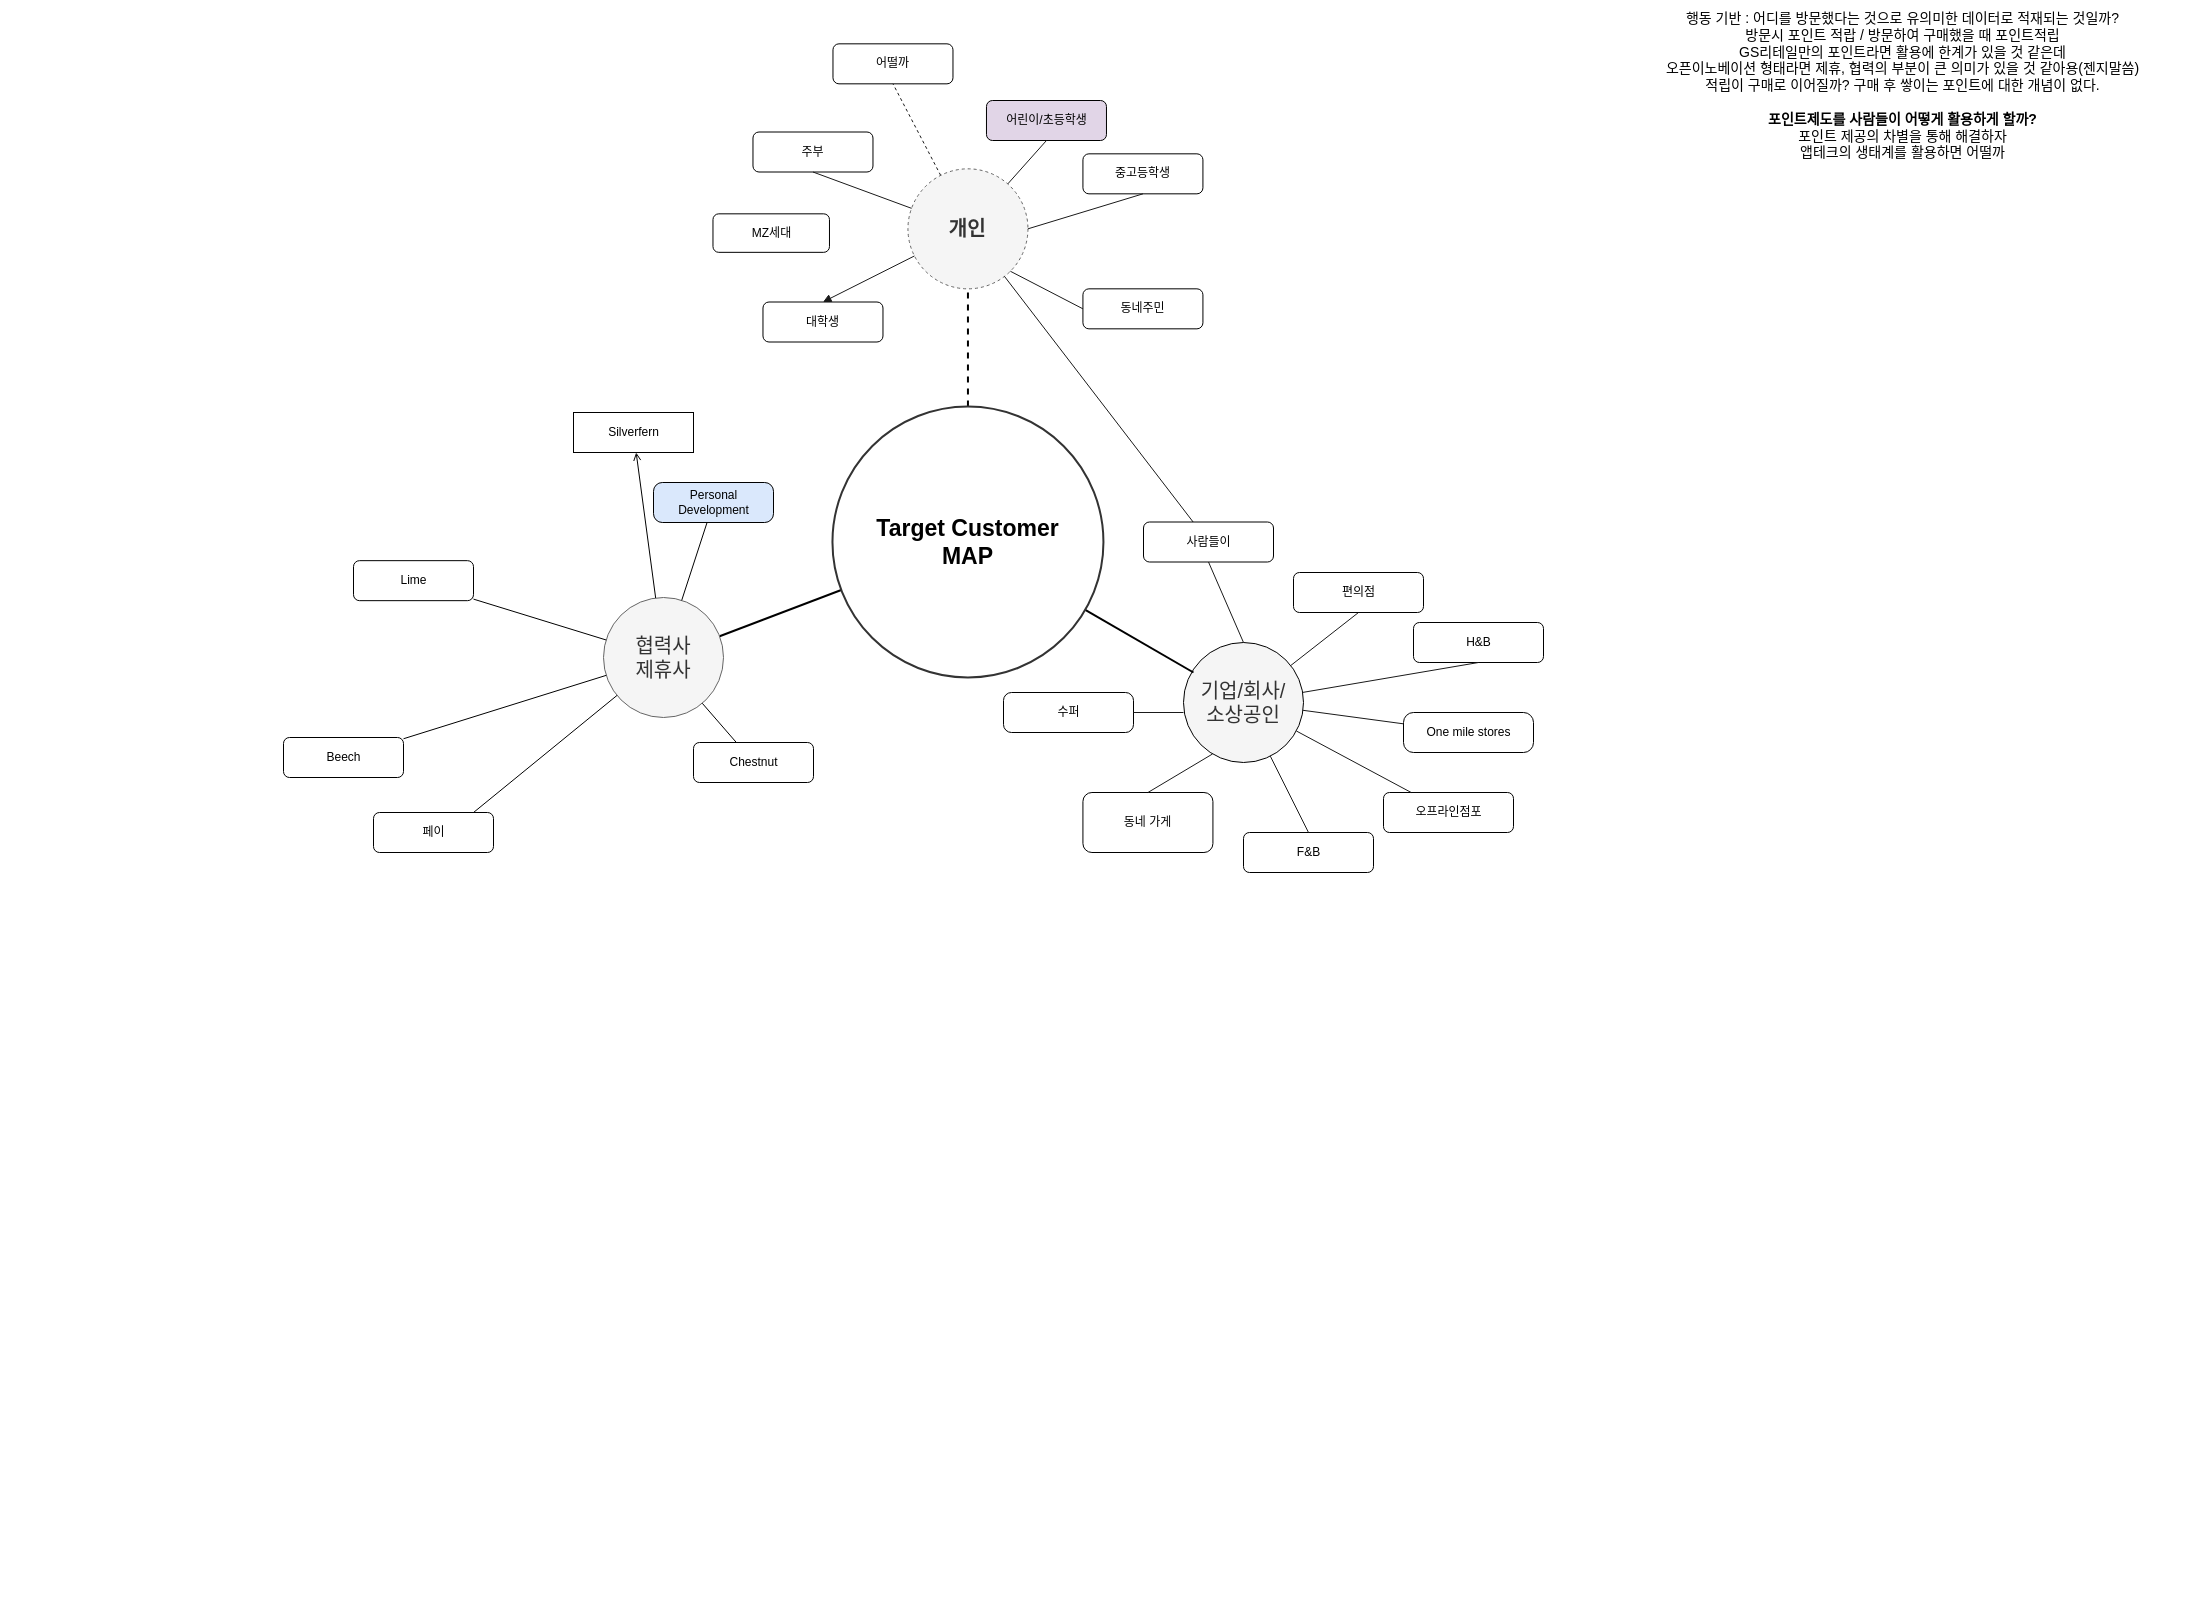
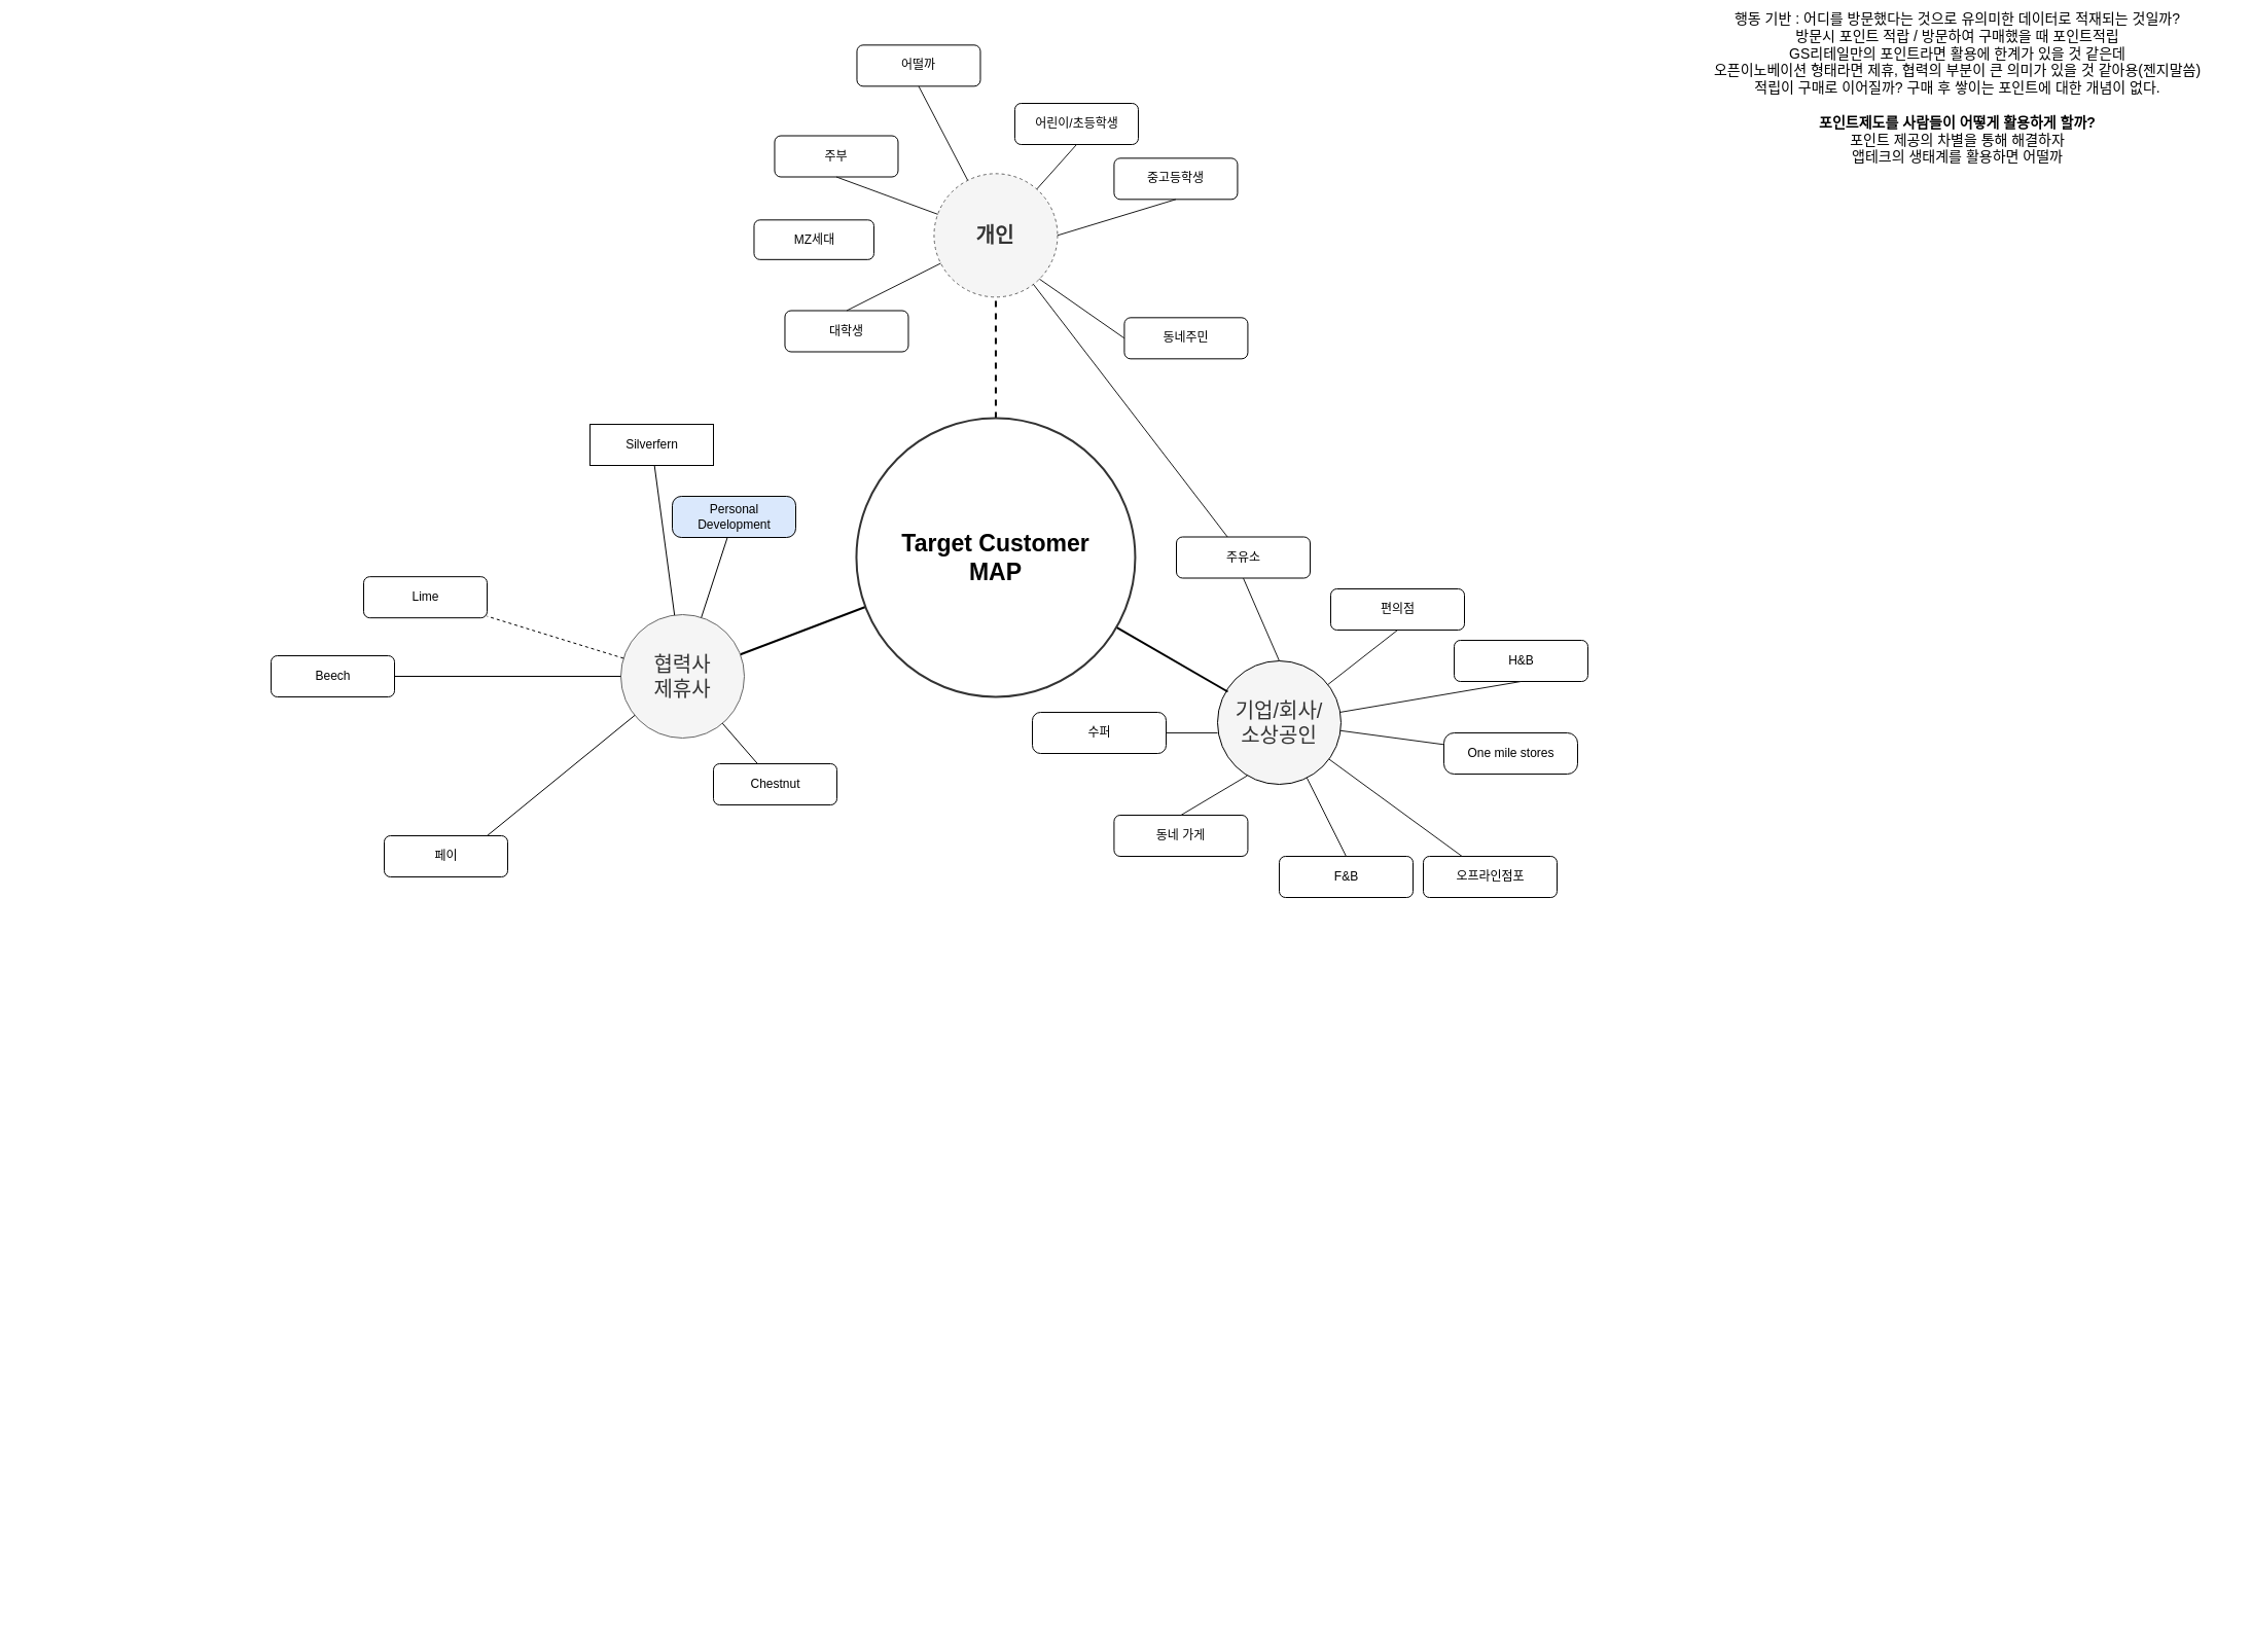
- <mxCell id="22" value="어린이/초등학생" style="rounded=1;strokeWidth=1;shadow=0;html=1;fillColor=#e1d5e7;" parent="1" vertex="1"><mxGeometry x="985.98" y="100" width="120" height="40" as="geometry" /></mxCell>
+ <mxCell id="22" value="어린이/초등학생" style="rounded=1;strokeWidth=1;shadow=0;html=1;" parent="1" vertex="1"><mxGeometry x="985.98" y="100" width="120" height="40" as="geometry" /></mxCell>
- <mxCell id="27" value="" style="edgeStyle=none;endArrow=none;strokeWidth=1;strokeColor=#1A1A1A;html=1;entryX=0.5;entryY=1;entryDx=0;entryDy=0;fillColor=#dae8fc;dashed=1;" parent="1" source="3" target="21" edge="1"><mxGeometry x="-77.02" y="-880.5" width="100" height="100" as="geometry"><mxPoint x="-194.02" y="31.5" as="sourcePoint" /><mxPoint x="-94.02" y="-68.5" as="targetPoint" /></mxGeometry></mxCell>
+ <mxCell id="27" value="" style="edgeStyle=none;endArrow=none;strokeWidth=1;strokeColor=#1A1A1A;html=1;entryX=0.5;entryY=1;entryDx=0;entryDy=0;fillColor=#dae8fc;" parent="1" source="3" target="21" edge="1"><mxGeometry x="-77.02" y="-880.5" width="100" height="100" as="geometry"><mxPoint x="-194.02" y="31.5" as="sourcePoint" /><mxPoint x="-94.02" y="-68.5" as="targetPoint" /></mxGeometry></mxCell>
- <mxCell id="18" value="MZ세대" style="rounded=1;strokeWidth=1;shadow=0;html=1;" parent="1" vertex="1"><mxGeometry x="712.48" y="213.33" width="116.5" height="38.5" as="geometry" /></mxCell>
+ <mxCell id="18" value="MZ세대" style="rounded=1;strokeWidth=1;shadow=0;html=1;" parent="1" vertex="1"><mxGeometry x="732.48" y="213.33" width="116.5" height="38.5" as="geometry" /></mxCell>
- <mxCell id="23" value="" style="edgeStyle=none;endArrow=block;strokeWidth=1;strokeColor=#1A1A1A;html=1;fillColor=#dae8fc;entryX=0.5;entryY=0;entryDx=0;entryDy=0;" parent="1" source="3" target="4" edge="1"><mxGeometry x="-77.02" y="-880.5" width="100" height="100" as="geometry"><mxPoint x="-194.02" y="31.5" as="sourcePoint" /><mxPoint x="-94.02" y="-68.5" as="targetPoint" /></mxGeometry></mxCell>
+ <mxCell id="23" value="" style="edgeStyle=none;endArrow=none;strokeWidth=1;strokeColor=#1A1A1A;html=1;fillColor=#dae8fc;entryX=0.5;entryY=0;entryDx=0;entryDy=0;" parent="1" source="3" target="4" edge="1"><mxGeometry x="-77.02" y="-880.5" width="100" height="100" as="geometry"><mxPoint x="-194.02" y="31.5" as="sourcePoint" /><mxPoint x="-94.02" y="-68.5" as="targetPoint" /></mxGeometry></mxCell>
- <mxCell id="48" value="동네주민" style="rounded=1;strokeWidth=1;shadow=0;html=1;" vertex="1" parent="1"><mxGeometry x="1082.43" y="288.33" width="120" height="40" as="geometry" /></mxCell>
+ <mxCell id="48" value="동네주민" style="rounded=1;strokeWidth=1;shadow=0;html=1;" vertex="1" parent="1"><mxGeometry x="1092.43" y="308.33" width="120" height="40" as="geometry" /></mxCell>
- <mxCell id="38" value="" style="edgeStyle=none;endArrow=open;strokeWidth=1;strokeColor=#000000;html=1;" parent="1" source="30" target="32" edge="1"><mxGeometry x="-1400" y="-1370" width="100" height="100" as="geometry"><mxPoint x="-1517" y="-458" as="sourcePoint" /><mxPoint x="-1417" y="-558" as="targetPoint" /></mxGeometry></mxCell>
+ <mxCell id="38" value="" style="edgeStyle=none;endArrow=none;strokeWidth=1;strokeColor=#000000;html=1;" parent="1" source="30" target="32" edge="1"><mxGeometry x="-1400" y="-1370" width="100" height="100" as="geometry"><mxPoint x="-1517" y="-458" as="sourcePoint" /><mxPoint x="-1417" y="-558" as="targetPoint" /></mxGeometry></mxCell>
- <mxCell id="45" value="사람들이" style="rounded=1;strokeWidth=1;shadow=0;html=1;" parent="1" vertex="1"><mxGeometry x="1143" y="521.5" width="130" height="40" as="geometry" /></mxCell>
+ <mxCell id="45" value="주유소" style="rounded=1;strokeWidth=1;shadow=0;html=1;" parent="1" vertex="1"><mxGeometry x="1143" y="521.5" width="130" height="40" as="geometry" /></mxCell>
- <mxCell id="40" value="" style="edgeStyle=none;endArrow=none;strokeWidth=1;strokeColor=#000000;html=1;" parent="1" source="30" target="34" edge="1"><mxGeometry x="-1400" y="-1370" width="100" height="100" as="geometry"><mxPoint x="-1517" y="-458" as="sourcePoint" /><mxPoint x="-1417" y="-558" as="targetPoint" /></mxGeometry></mxCell>
+ <mxCell id="40" value="" style="edgeStyle=none;endArrow=none;strokeWidth=1;strokeColor=#000000;html=1;dashed=1;" parent="1" source="30" target="34" edge="1"><mxGeometry x="-1400" y="-1370" width="100" height="100" as="geometry"><mxPoint x="-1517" y="-458" as="sourcePoint" /><mxPoint x="-1417" y="-558" as="targetPoint" /></mxGeometry></mxCell>
- <mxCell id="36" value="Beech" style="rounded=1;strokeWidth=1;shadow=0;html=1;" parent="1" vertex="1"><mxGeometry x="283" y="737" width="120" height="40" as="geometry" /></mxCell>
+ <mxCell id="36" value="Beech" style="rounded=1;strokeWidth=1;shadow=0;html=1;" parent="1" vertex="1"><mxGeometry x="263" y="637" width="120" height="40" as="geometry" /></mxCell>
- <mxCell id="5" value="오프라인점포" style="rounded=1;strokeWidth=1;shadow=0;html=1;" parent="1" vertex="1"><mxGeometry x="1383" y="792" width="130" height="40" as="geometry" /></mxCell>
+ <mxCell id="5" value="오프라인점포" style="rounded=1;strokeWidth=1;shadow=0;html=1;" parent="1" vertex="1"><mxGeometry x="1383" y="832" width="130" height="40" as="geometry" /></mxCell>
- <mxCell id="12" value="동네 가게" style="rounded=1;strokeWidth=1;shadow=0;html=1;" parent="1" vertex="1"><mxGeometry x="1082.43" y="792" width="130" height="60" as="geometry" /></mxCell>
+ <mxCell id="12" value="동네 가게" style="rounded=1;strokeWidth=1;shadow=0;html=1;" parent="1" vertex="1"><mxGeometry x="1082.43" y="792" width="130" height="40" as="geometry" /></mxCell>
